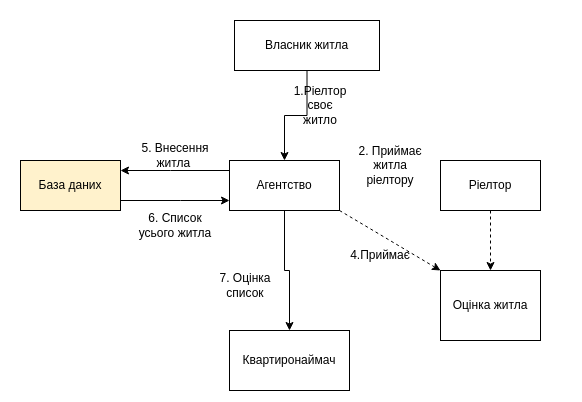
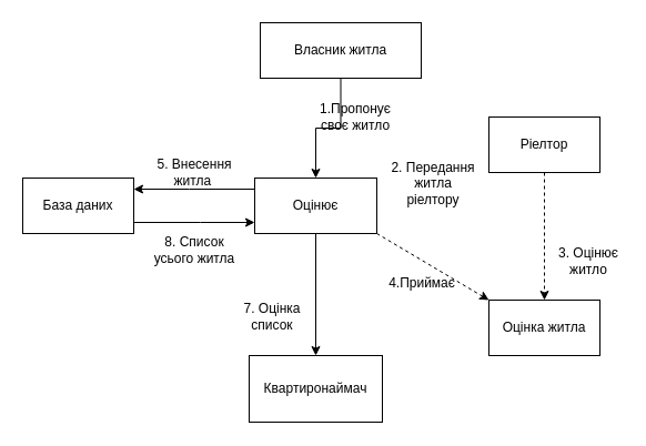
- <mxCell id="13" value="1.Ріелтор своє житло" style="text;html=1;strokeColor=none;fillColor=none;align=center;verticalAlign=middle;whiteSpace=wrap;rounded=0;" vertex="1" parent="1"><mxGeometry x="290" y="90" width="60" height="30" as="geometry" /></mxCell>
+ <mxCell id="13" value="1.Пропонує своє житло" style="text;html=1;strokeColor=none;fillColor=none;align=center;verticalAlign=middle;whiteSpace=wrap;rounded=0;" vertex="1" parent="1"><mxGeometry x="290" y="90" width="60" height="30" as="geometry" /></mxCell>
- <mxCell id="14" value="2. Приймає житла ріелтору" style="text;html=1;strokeColor=none;fillColor=none;align=center;verticalAlign=middle;whiteSpace=wrap;rounded=0;" vertex="1" parent="1"><mxGeometry x="350" y="150" width="80" height="30" as="geometry" /></mxCell>
+ <mxCell id="14" value="2. Передання житла ріелтору" style="text;html=1;strokeColor=none;fillColor=none;align=center;verticalAlign=middle;whiteSpace=wrap;rounded=0;" vertex="1" parent="1"><mxGeometry x="350" y="150" width="80" height="30" as="geometry" /></mxCell>
- <mxCell id="11" value="База даних" style="rounded=0;whiteSpace=wrap;html=1;fillColor=#fff2cc;" vertex="1" parent="1"><mxGeometry x="20" y="160" width="100" height="50" as="geometry" /></mxCell>
+ <mxCell id="11" value="База даних" style="rounded=0;whiteSpace=wrap;html=1;" vertex="1" parent="1"><mxGeometry x="20" y="160" width="100" height="50" as="geometry" /></mxCell>
- <mxCell id="8" value="Агентство" style="rounded=0;whiteSpace=wrap;html=1;" vertex="1" parent="1"><mxGeometry x="229" y="160" width="110" height="50" as="geometry" /></mxCell>
+ <mxCell id="8" value="Оцінює" style="rounded=0;whiteSpace=wrap;html=1;" vertex="1" parent="1"><mxGeometry x="229" y="160" width="110" height="50" as="geometry" /></mxCell>
- <mxCell id="5" value="Ріелтор" style="rounded=0;whiteSpace=wrap;html=1;" vertex="1" parent="1"><mxGeometry x="440" y="160" width="100" height="50" as="geometry" /></mxCell>
+ <mxCell id="5" value="Ріелтор" style="rounded=0;whiteSpace=wrap;html=1;" vertex="1" parent="1"><mxGeometry x="440" y="105" width="100" height="50" as="geometry" /></mxCell>
- <mxCell id="19" value="6. Список усього житла" style="text;html=1;strokeColor=none;fillColor=none;align=center;verticalAlign=middle;whiteSpace=wrap;rounded=0;" vertex="1" parent="1"><mxGeometry x="135" y="210" width="80" height="30" as="geometry" /></mxCell>
+ <mxCell id="19" value="8. Список усього житла" style="text;html=1;strokeColor=none;fillColor=none;align=center;verticalAlign=middle;whiteSpace=wrap;rounded=0;" vertex="1" parent="1"><mxGeometry x="135" y="210" width="80" height="30" as="geometry" /></mxCell>
+ <mxCell id="15" value="3. Оцінює житло" style="text;html=1;strokeColor=none;fillColor=none;align=center;verticalAlign=middle;whiteSpace=wrap;rounded=0;" vertex="1" parent="1"><mxGeometry x="500" y="220" width="60" height="30" as="geometry" /></mxCell>
- <mxCell id="9" value="Оцінка житла" style="rounded=0;whiteSpace=wrap;html=1;" vertex="1" parent="1"><mxGeometry x="440" y="270" width="100" height="70" as="geometry" /></mxCell>
+ <mxCell id="9" value="Оцінка житла" style="rounded=0;whiteSpace=wrap;html=1;" vertex="1" parent="1"><mxGeometry x="440" y="270" width="100" height="50" as="geometry" /></mxCell>
- <mxCell id="12" value="Квартиронаймач" style="rounded=0;whiteSpace=wrap;html=1;" vertex="1" parent="1"><mxGeometry x="229" y="330" width="120" height="60" as="geometry" /></mxCell>
+ <mxCell id="12" value="Квартиронаймач" style="rounded=0;whiteSpace=wrap;html=1;" vertex="1" parent="1"><mxGeometry x="224" y="320" width="120" height="60" as="geometry" /></mxCell>
